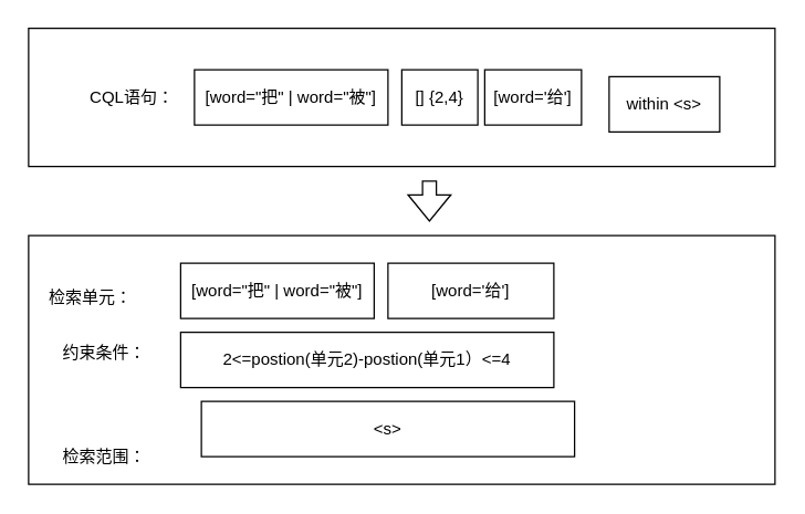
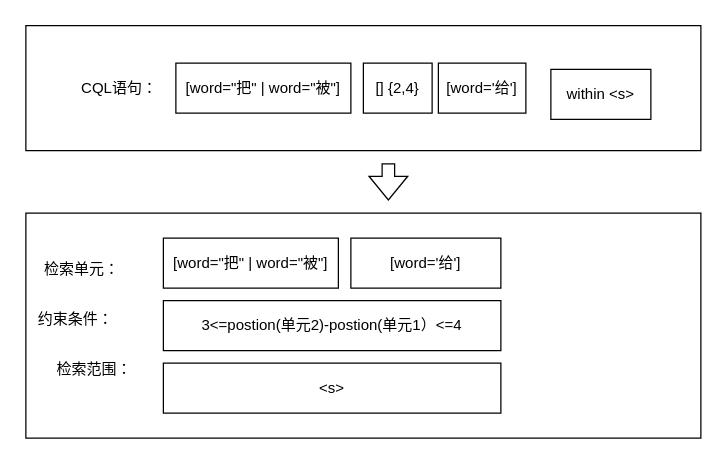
- <mxCell id="12" value="约束条件：" style="text;html=1;strokeColor=none;fillColor=none;align=center;verticalAlign=middle;whiteSpace=wrap;rounded=0;" vertex="1" parent="1"><mxGeometry x="40" y="240" width="70" height="30" as="geometry" /></mxCell>
+ <mxCell id="12" value="约束条件：" style="text;html=1;strokeColor=none;fillColor=none;align=center;verticalAlign=middle;whiteSpace=wrap;rounded=0;" vertex="1" parent="1"><mxGeometry x="25" y="240" width="70" height="30" as="geometry" /></mxCell>
- <mxCell id="14" value="2&amp;lt;=postion(单元2)-postion(单元1）&amp;lt;=4" style="rounded=0;whiteSpace=wrap;html=1;" vertex="1" parent="1"><mxGeometry x="130" y="240" width="270" height="40" as="geometry" /></mxCell>
+ <mxCell id="14" value="3&amp;lt;=postion(单元2)-postion(单元1）&amp;lt;=4" style="rounded=0;whiteSpace=wrap;html=1;" vertex="1" parent="1"><mxGeometry x="130" y="240" width="270" height="40" as="geometry" /></mxCell>
- <mxCell id="16" value="&amp;lt;s&amp;gt;" style="rounded=0;whiteSpace=wrap;html=1;" vertex="1" parent="1"><mxGeometry x="145" y="290" width="270" height="40" as="geometry" /></mxCell>
+ <mxCell id="16" value="&amp;lt;s&amp;gt;" style="rounded=0;whiteSpace=wrap;html=1;" vertex="1" parent="1"><mxGeometry x="130" y="290" width="270" height="40" as="geometry" /></mxCell>
- <mxCell id="13" value="检索范围：" style="text;html=1;strokeColor=none;fillColor=none;align=center;verticalAlign=middle;whiteSpace=wrap;rounded=0;" vertex="1" parent="1"><mxGeometry x="40" y="315" width="70" height="30" as="geometry" /></mxCell>
+ <mxCell id="13" value="检索范围：" style="text;html=1;strokeColor=none;fillColor=none;align=center;verticalAlign=middle;whiteSpace=wrap;rounded=0;" vertex="1" parent="1"><mxGeometry x="40" y="280" width="70" height="30" as="geometry" /></mxCell>
